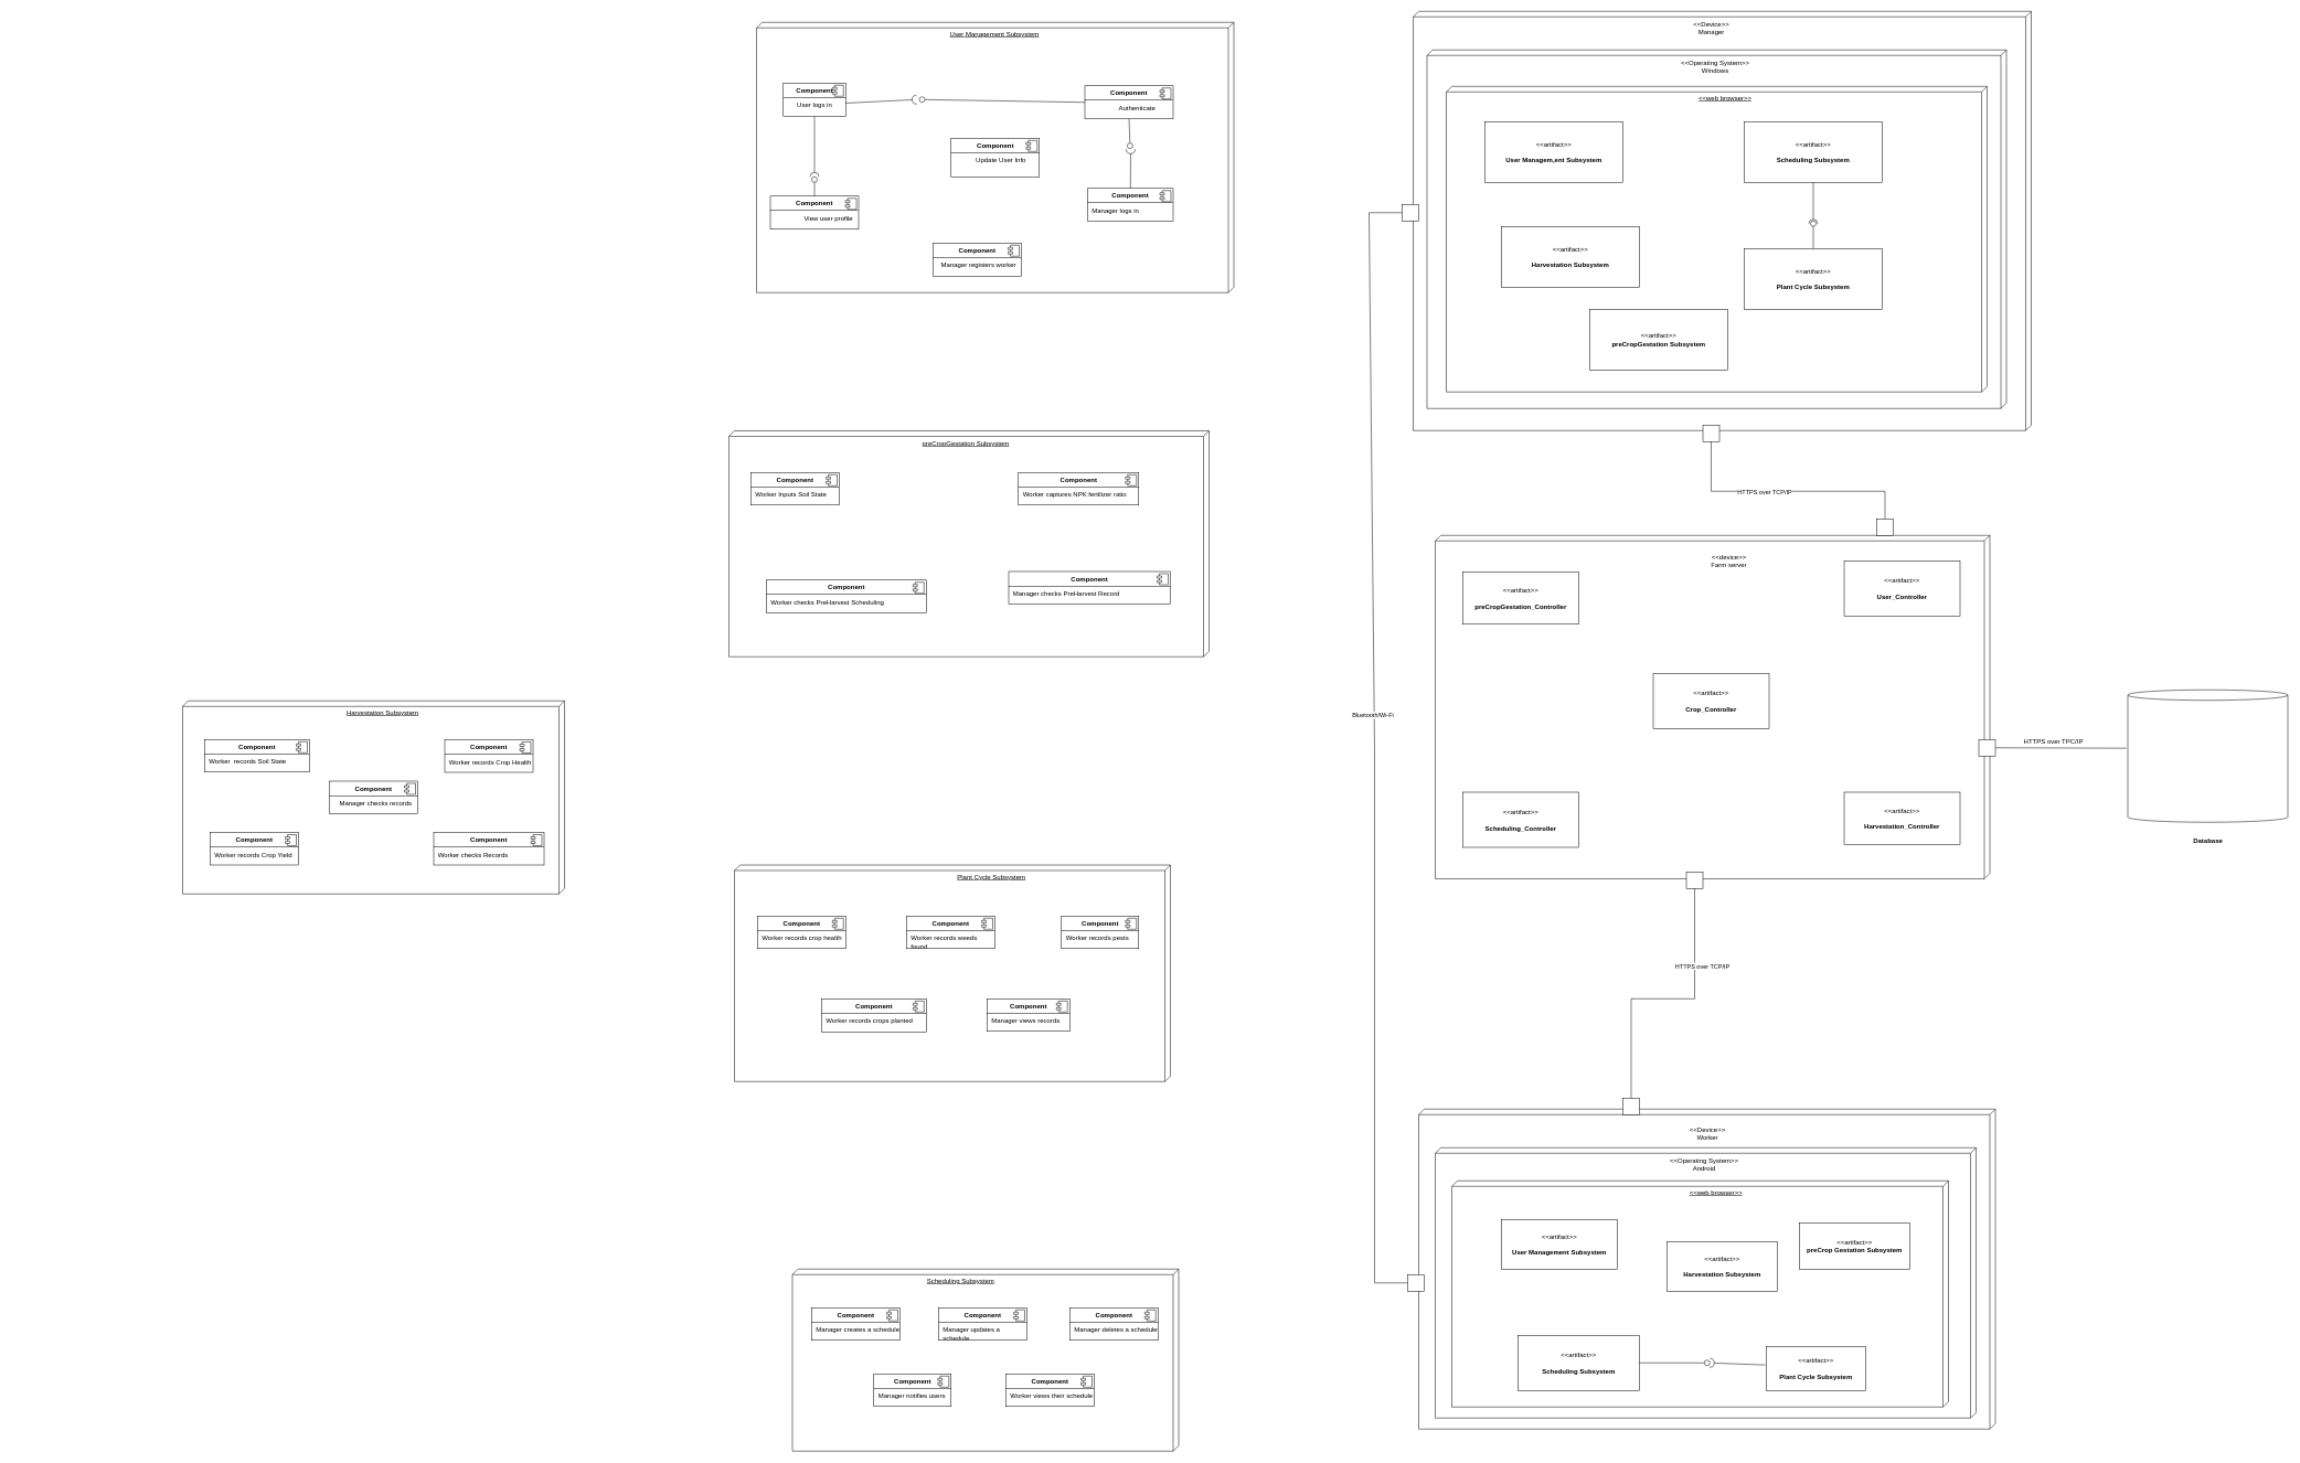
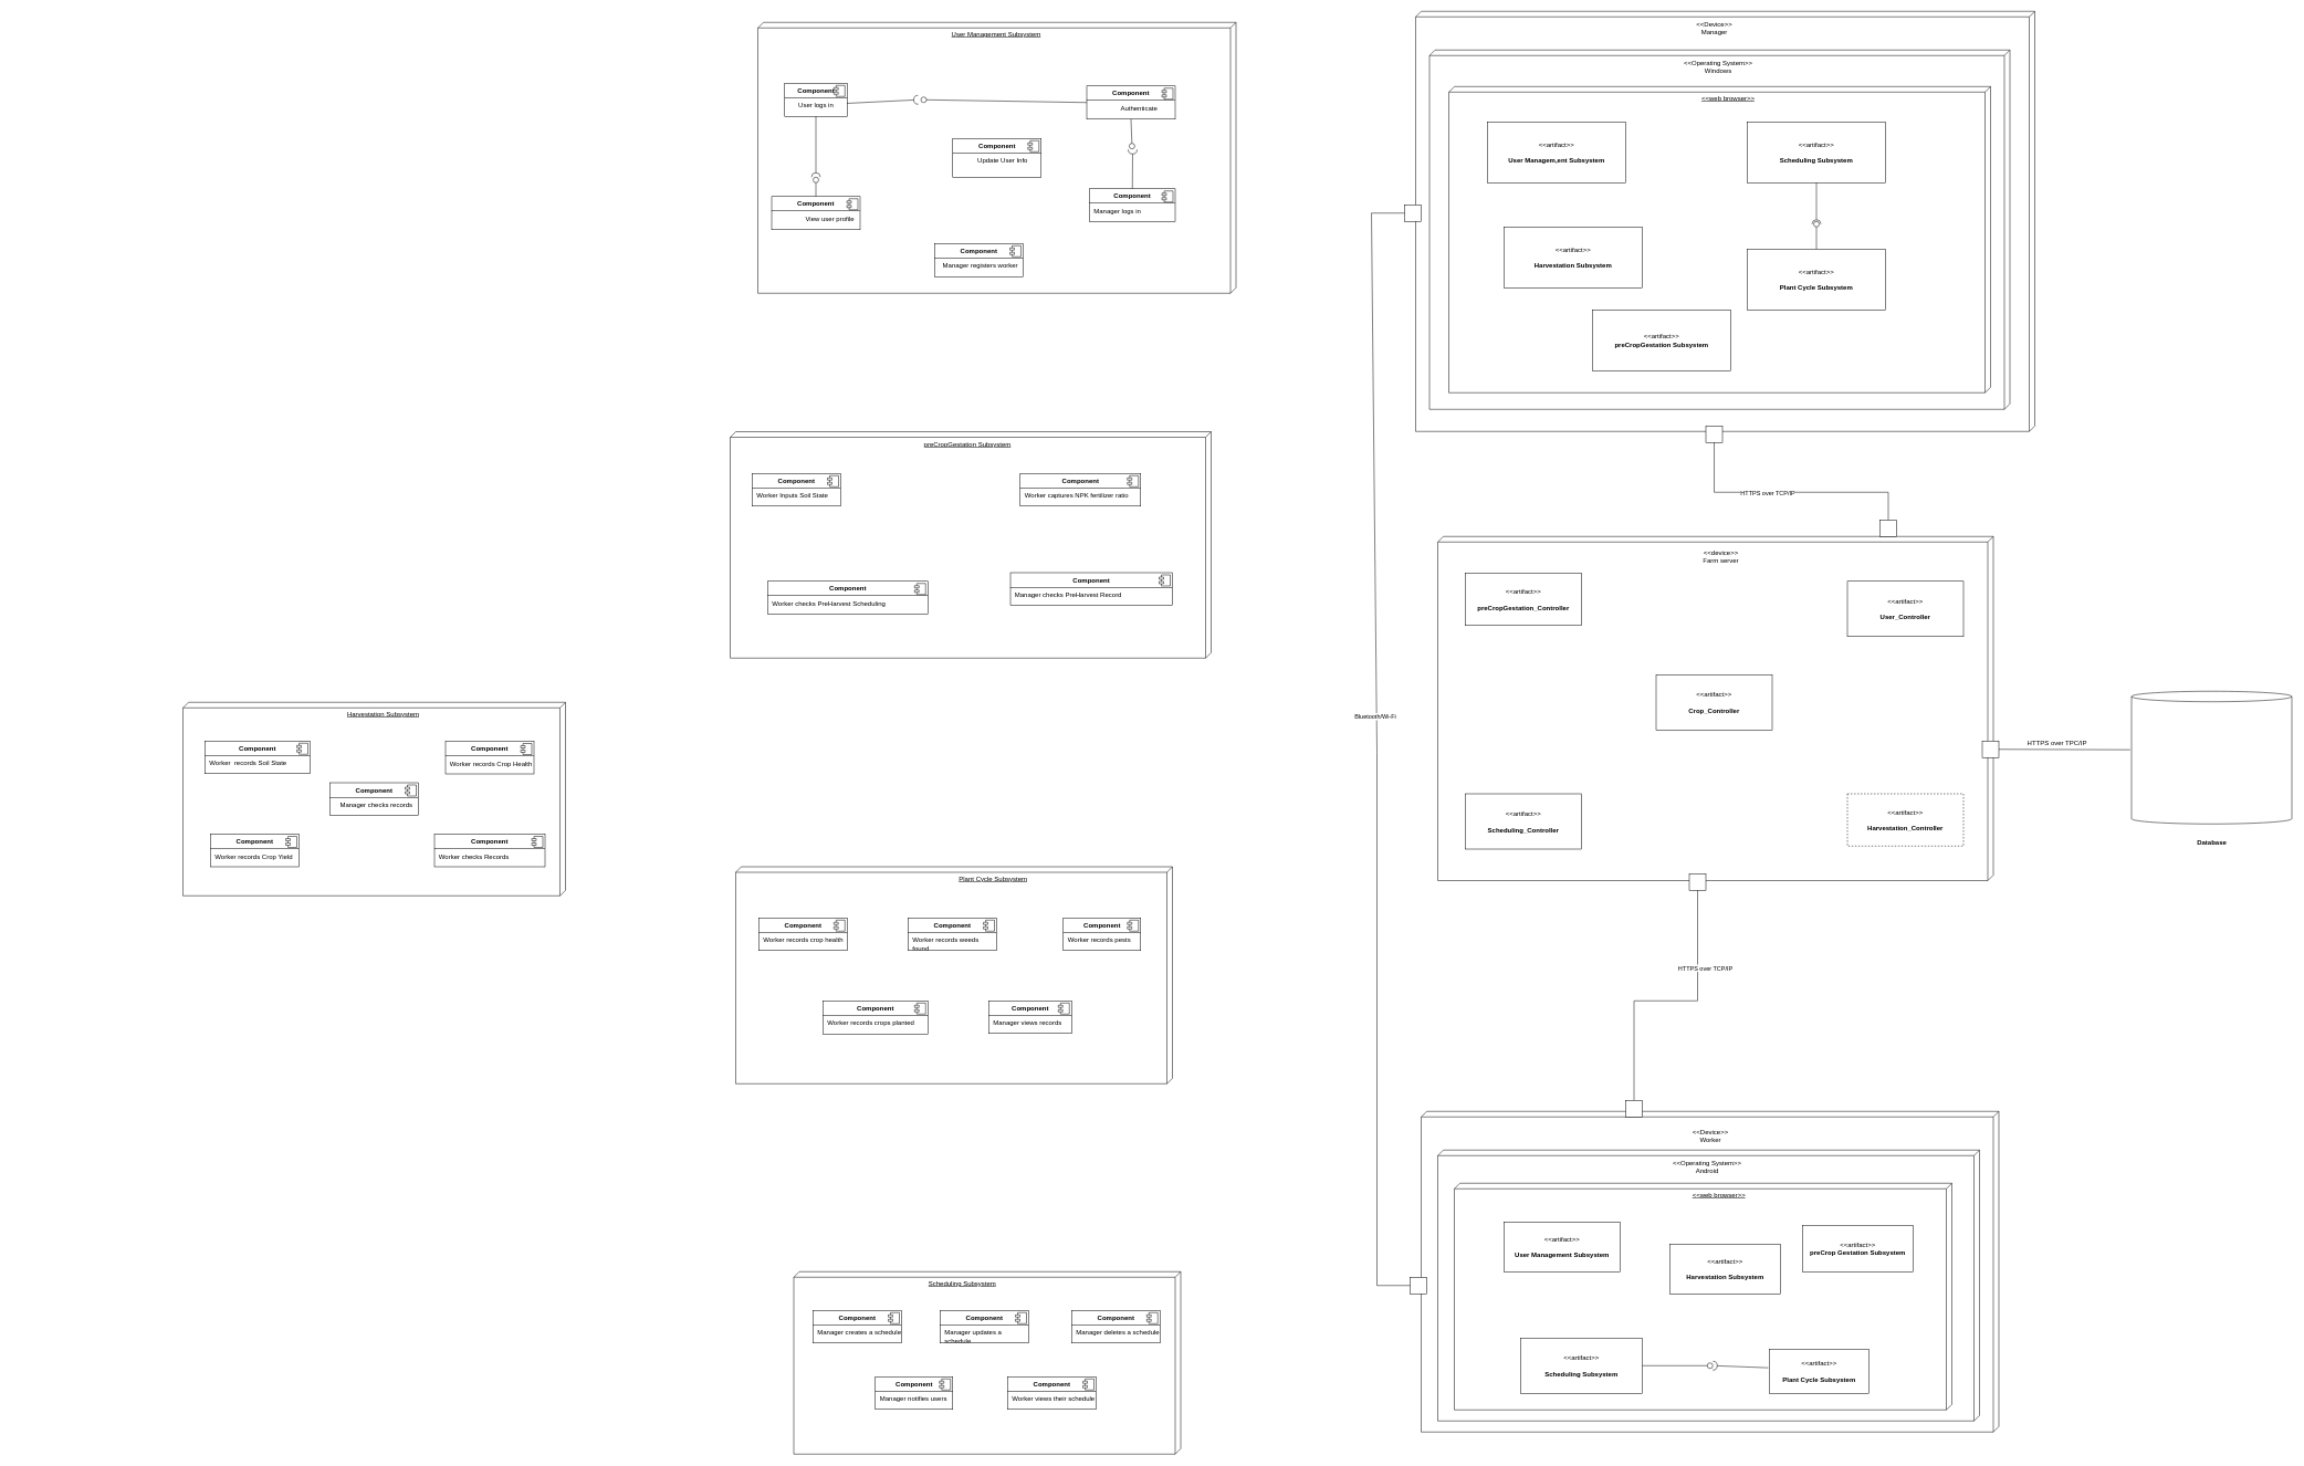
- <mxCell id="25" value="&amp;lt;&amp;lt;device&amp;gt;&amp;gt;&lt;div&gt;Farm server&lt;/div&gt;" style="text;strokeColor=none;fillColor=none;align=center;verticalAlign=top;spacingLeft=4;spacingRight=4;overflow=hidden;rotatable=0;points=[[0,0.5],[1,0.5]];portConstraint=eastwest;whiteSpace=wrap;html=1;" parent="1" vertex="1"><mxGeometry x="3075" y="994.5" width="115" height="42" as="geometry" /></mxCell>
+ <mxCell id="25" value="&amp;lt;&amp;lt;device&amp;gt;&amp;gt;&lt;div&gt;Farm server&lt;/div&gt;" style="text;strokeColor=none;fillColor=none;align=center;verticalAlign=top;spacingLeft=4;spacingRight=4;overflow=hidden;rotatable=0;points=[[0,0.5],[1,0.5]];portConstraint=eastwest;whiteSpace=wrap;html=1;" parent="1" vertex="1"><mxGeometry x="3055" y="984.5" width="115" height="42" as="geometry" /></mxCell>
- <mxCell id="39" value="&amp;lt;&amp;lt;artifact&amp;gt;&amp;gt;&lt;br&gt;&lt;br&gt;&lt;b&gt;User_Controller&lt;/b&gt;" style="html=1;align=center;verticalAlign=middle;dashed=0;whiteSpace=wrap;" parent="1" vertex="1"><mxGeometry x="3341" y="1016" width="210" height="100" as="geometry" /></mxCell>
+ <mxCell id="39" value="&amp;lt;&amp;lt;artifact&amp;gt;&amp;gt;&lt;br&gt;&lt;br&gt;&lt;b&gt;User_Controller&lt;/b&gt;" style="html=1;align=center;verticalAlign=middle;dashed=0;whiteSpace=wrap;" parent="1" vertex="1"><mxGeometry x="3341" y="1051" width="210" height="100" as="geometry" /></mxCell>
- <mxCell id="92" value="&amp;lt;&amp;lt;artifact&amp;gt;&amp;gt;&lt;br&gt;&lt;br&gt;&lt;b&gt;Harvestation_Controller&lt;/b&gt;" style="html=1;align=center;verticalAlign=middle;dashed=0;whiteSpace=wrap;" parent="1" vertex="1"><mxGeometry x="3341" y="1435.5" width="210" height="94.5" as="geometry" /></mxCell>
+ <mxCell id="92" value="&amp;lt;&amp;lt;artifact&amp;gt;&amp;gt;&lt;br&gt;&lt;br&gt;&lt;b&gt;Harvestation_Controller&lt;/b&gt;" style="html=1;align=center;verticalAlign=middle;dashed=1;whiteSpace=wrap;" parent="1" vertex="1"><mxGeometry x="3341" y="1435.5" width="210" height="94.5" as="geometry" /></mxCell>
